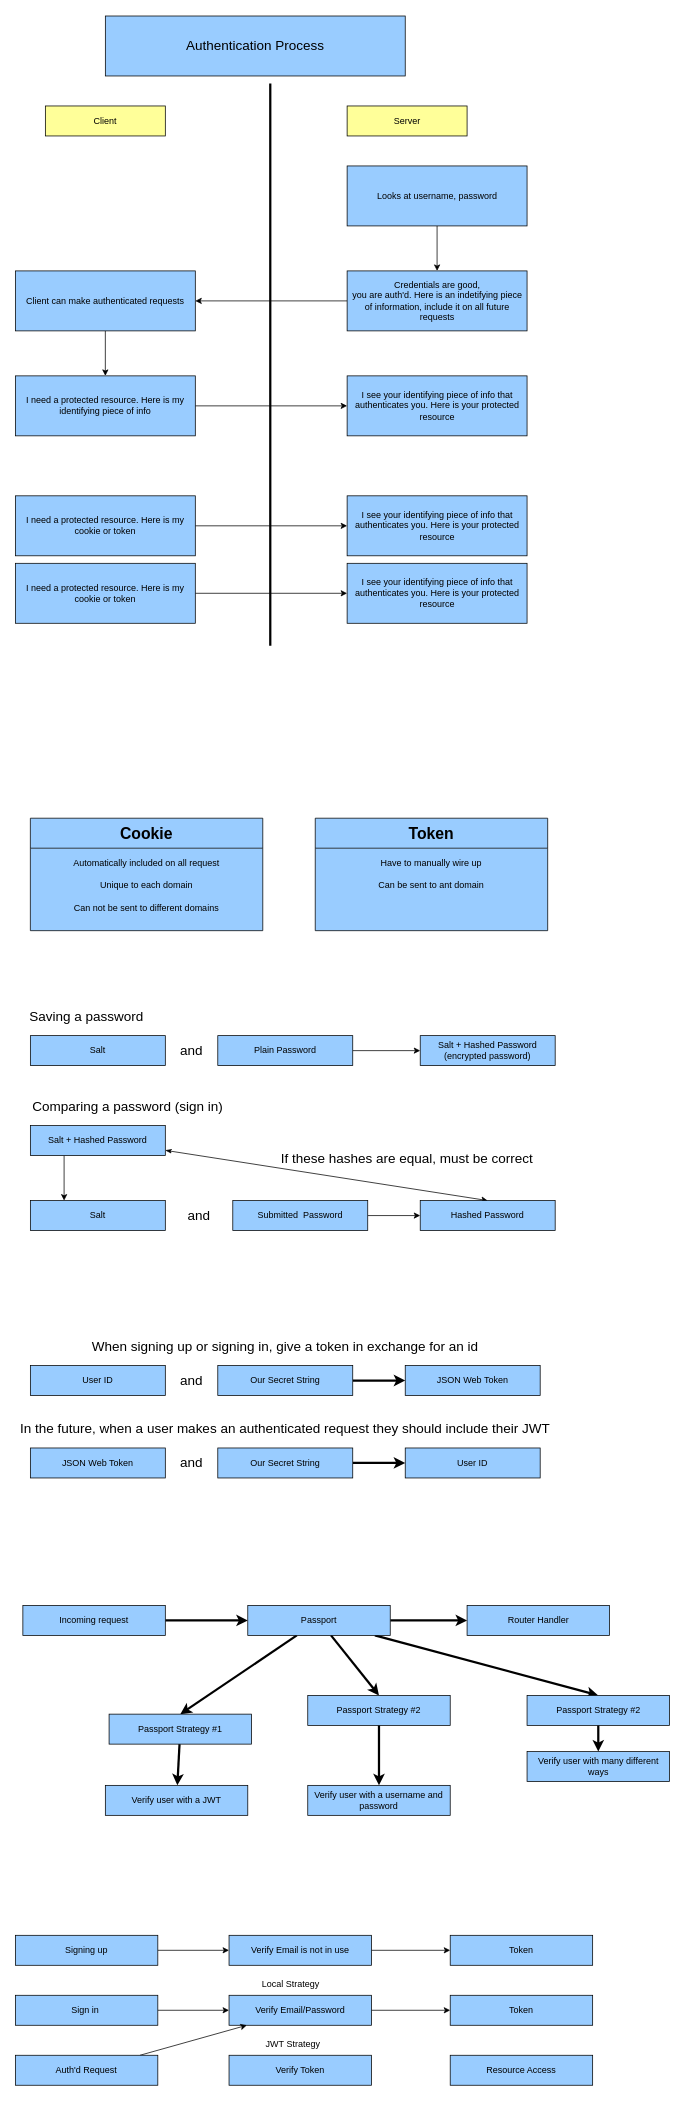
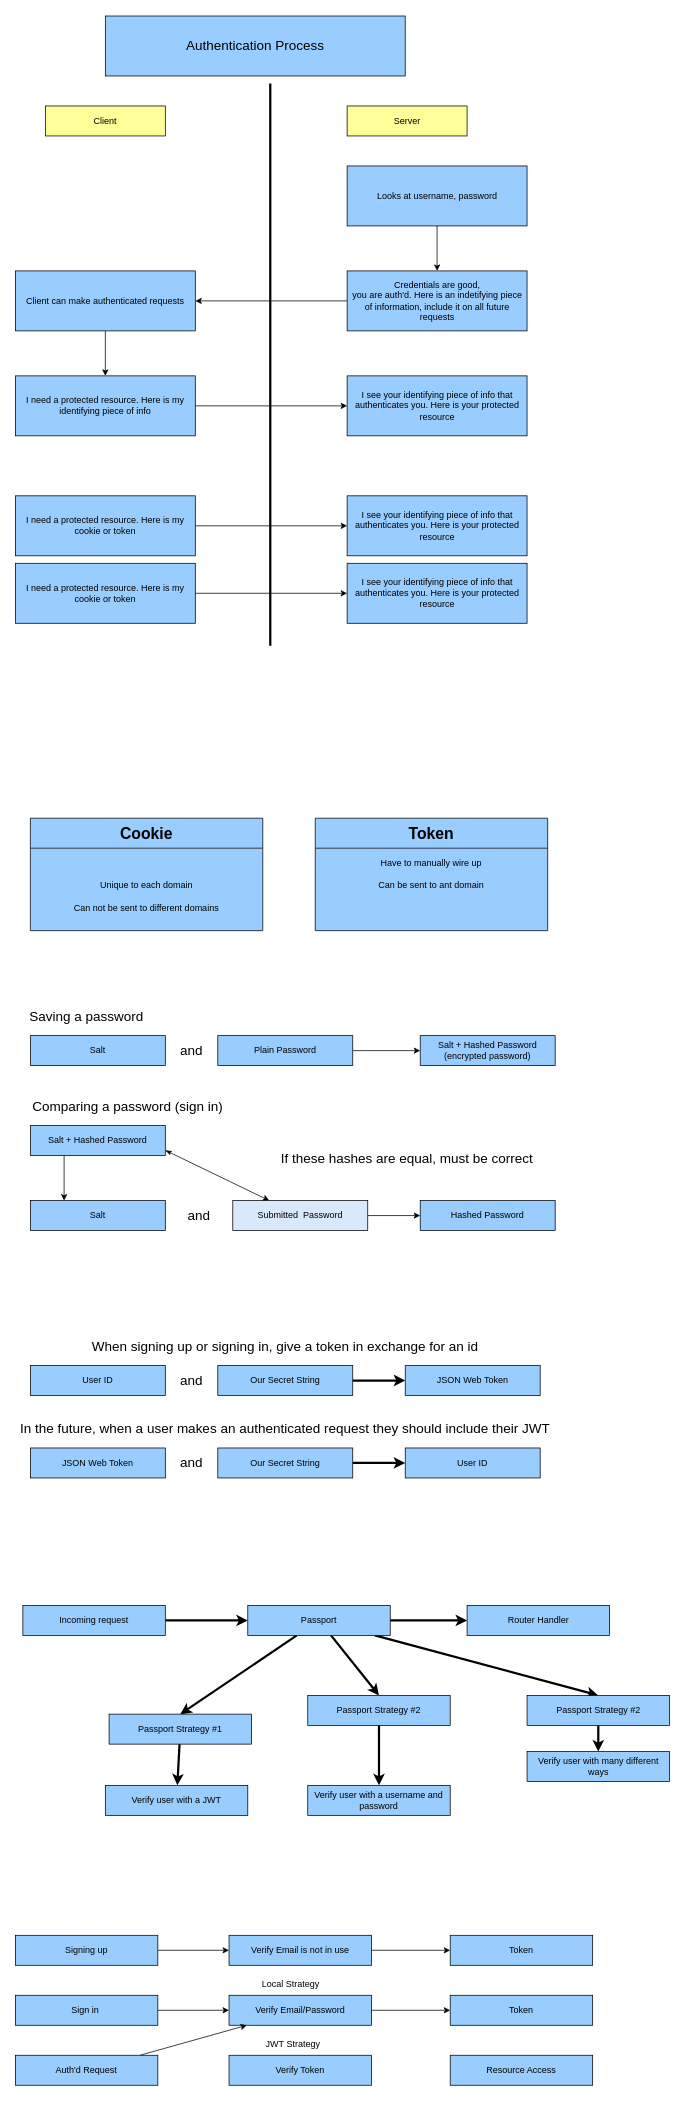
- <mxCell id="3" value="Automatically included on all request" style="text;html=1;align=center;verticalAlign=middle;whiteSpace=wrap;rounded=0;fontColor=#000000;" parent="2" vertex="1"><mxGeometry x="10" y="50" width="290" height="20" as="geometry" /></mxCell>
- <mxCell id="17" style="edgeStyle=none;html=1;entryX=0.5;entryY=0;entryDx=0;entryDy=0;fontSize=18;exitX=1;exitY=0.825;exitDx=0;exitDy=0;exitPerimeter=0;startArrow=classicThin;startFill=1;" parent="1" source="18" target="23" edge="1"><mxGeometry relative="1" as="geometry"><mxPoint x="220" y="1533" as="sourcePoint" /></mxGeometry></mxCell>
+ <mxCell id="17" style="edgeStyle=none;html=1;fontSize=18;exitX=1;exitY=0.825;exitDx=0;exitDy=0;exitPerimeter=0;startArrow=classicThin;startFill=1;" parent="1" source="18" target="21" edge="1"><mxGeometry relative="1" as="geometry"><mxPoint x="220" y="1533" as="sourcePoint" /></mxGeometry></mxCell>
- <mxCell id="21" value="&lt;font color=&quot;#000000&quot;&gt;Submitted&amp;nbsp; Password&lt;/font&gt;" style="rounded=0;whiteSpace=wrap;html=1;fontFamily=Helvetica;fontSize=12;fontColor=#FFFFFF;fillColor=#99CCFF;" parent="1" vertex="1"><mxGeometry x="310" y="1600" width="180" height="40" as="geometry" /></mxCell>
+ <mxCell id="21" value="&lt;font color=&quot;#000000&quot;&gt;Submitted&amp;nbsp; Password&lt;/font&gt;" style="rounded=0;whiteSpace=wrap;html=1;fontFamily=Helvetica;fontSize=12;fontColor=#FFFFFF;fillColor=#dae8fc;" parent="1" vertex="1"><mxGeometry x="310" y="1600" width="180" height="40" as="geometry" /></mxCell>
